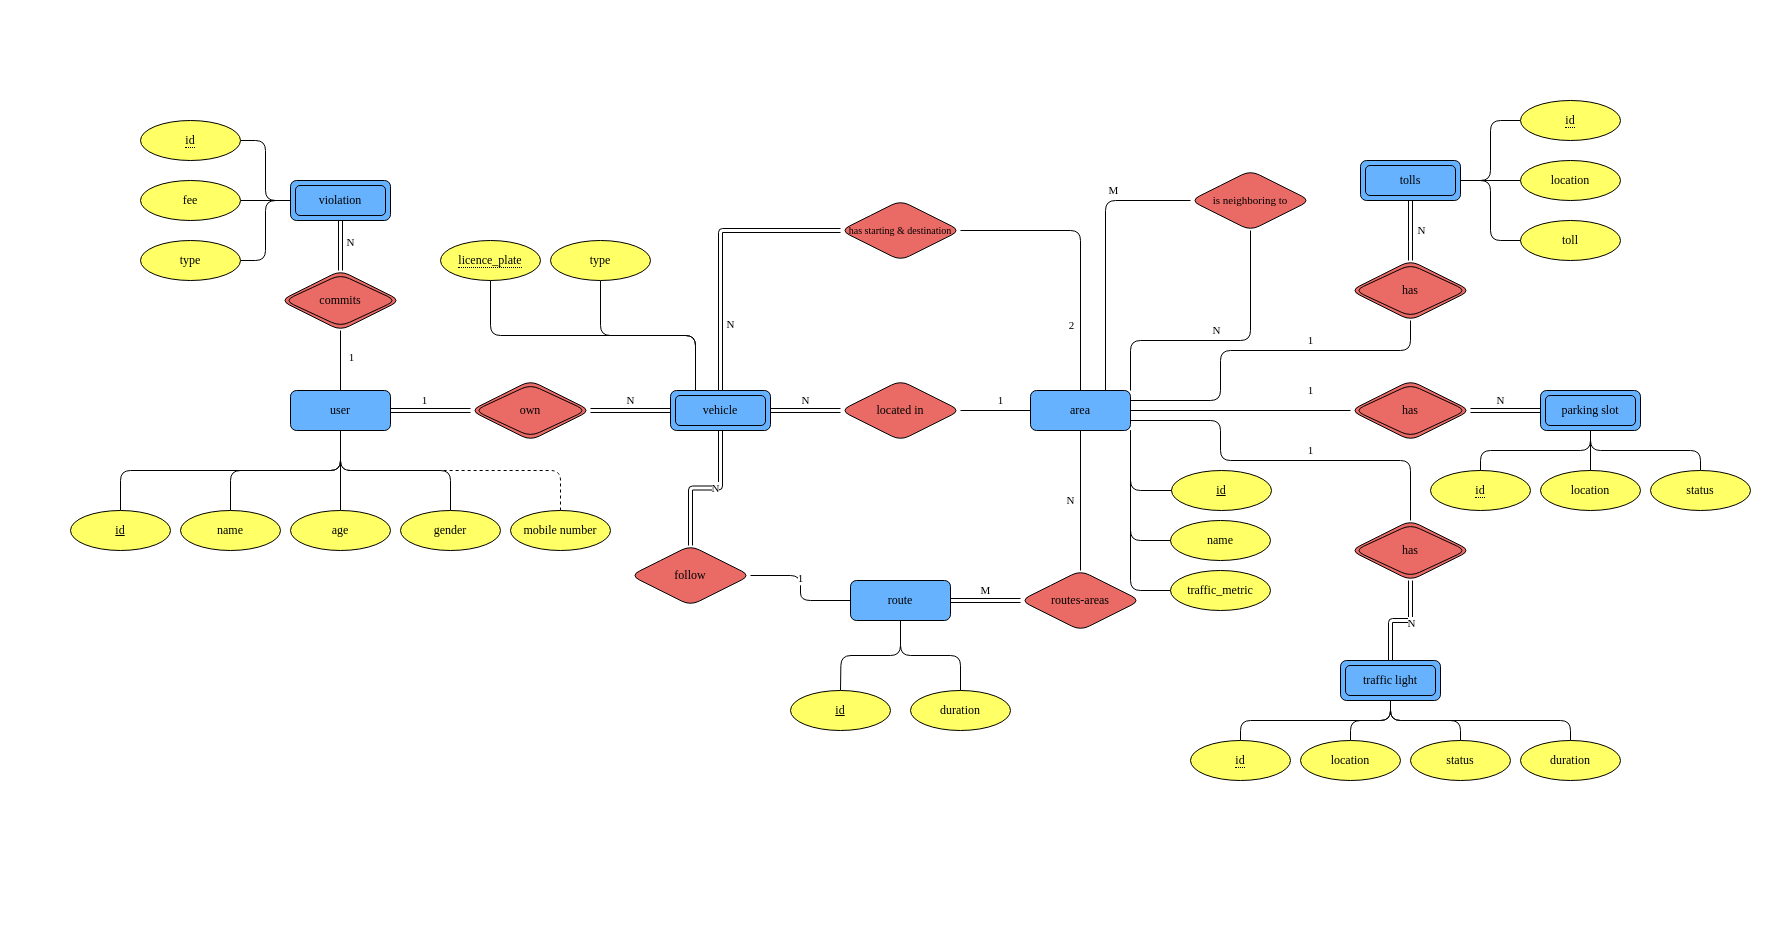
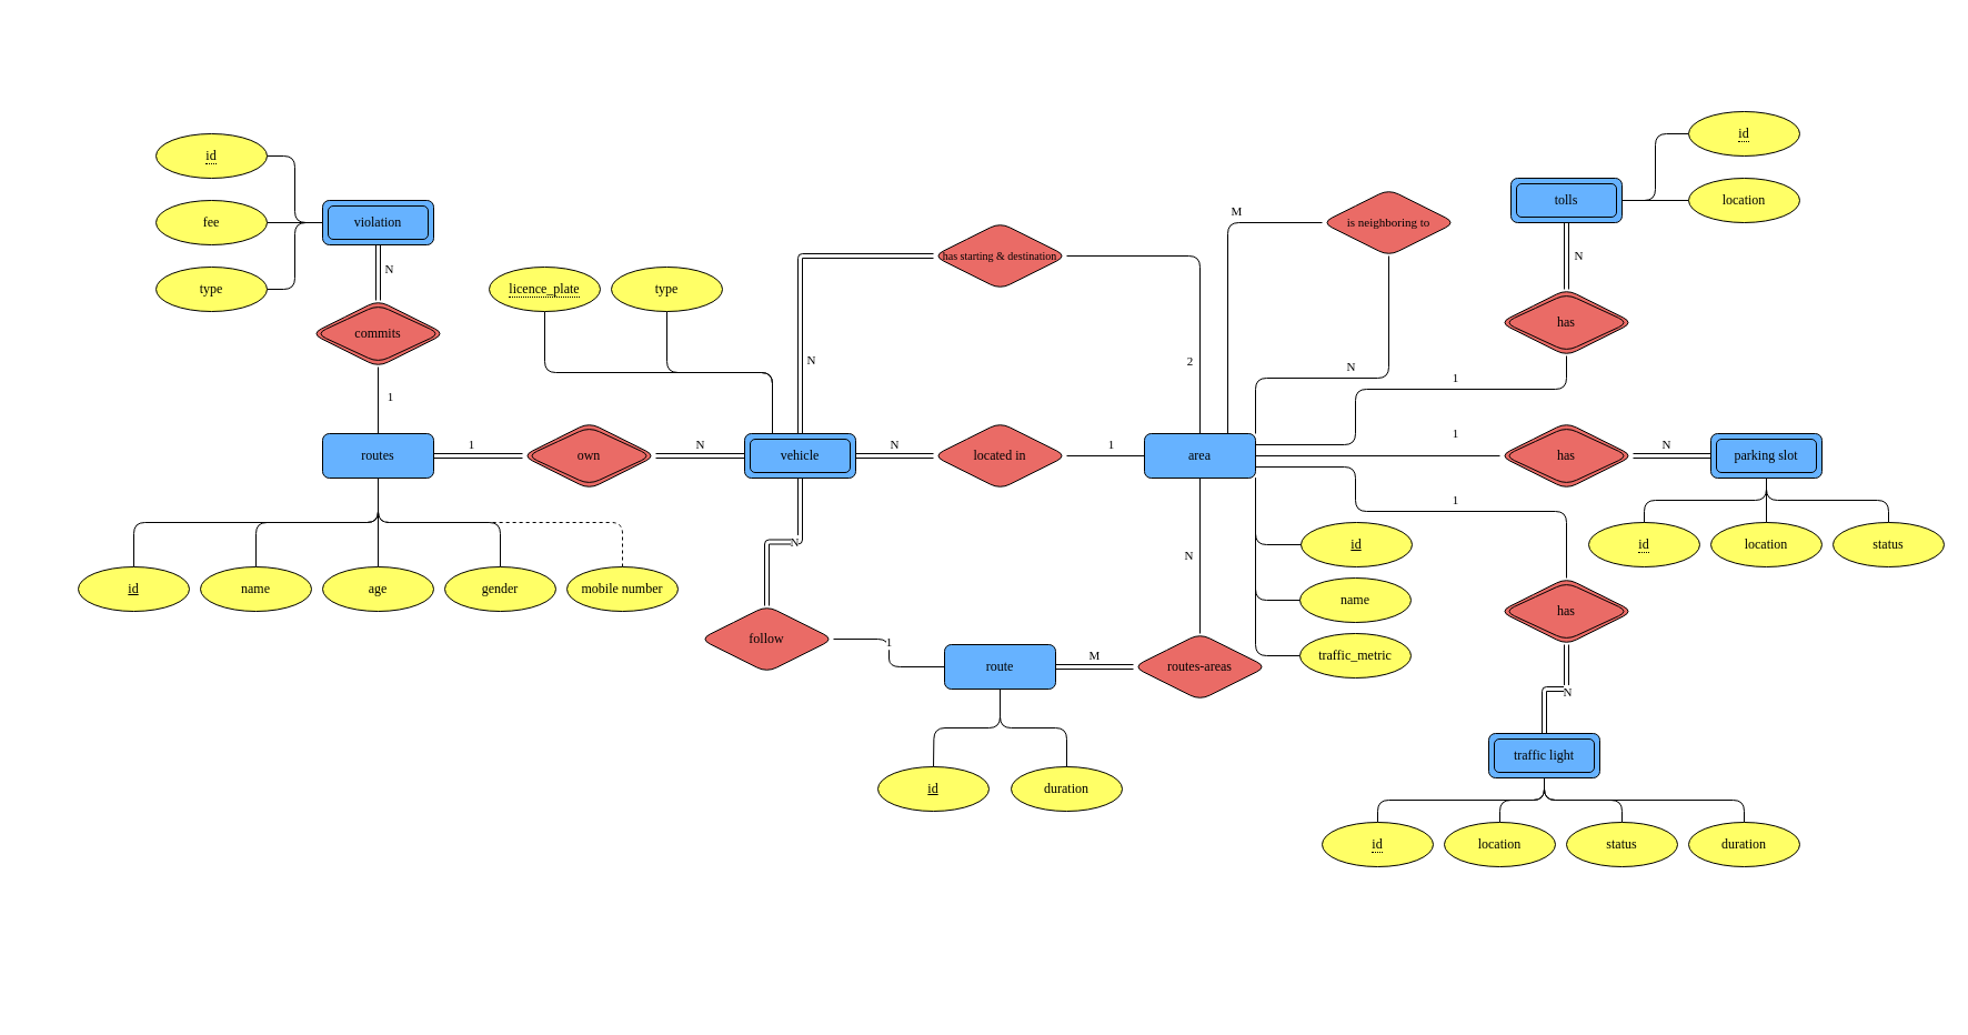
- <mxCell id="95" style="edgeStyle=orthogonalEdgeStyle;rounded=1;orthogonalLoop=1;jettySize=auto;html=1;exitX=0;exitY=0.5;exitDx=0;exitDy=0;entryX=1;entryY=0.5;entryDx=0;entryDy=0;endArrow=none;endFill=0;fontFamily=Verdana;" parent="2" source="68" target="86" edge="1"><mxGeometry relative="1" as="geometry" /></mxCell>
- <mxCell id="68" value="toll" style="ellipse;whiteSpace=wrap;html=1;align=center;rounded=1;fillColor=#FFFF66;fontFamily=Verdana;" parent="4" vertex="1"><mxGeometry x="1450" y="20" width="100" height="40" as="geometry" /></mxCell>
- <mxCell id="5" value="user" style="whiteSpace=wrap;html=1;align=center;rounded=1;fillColor=#66B2FF;fontFamily=Verdana;" parent="4" vertex="1"><mxGeometry x="220" y="190" width="100" height="40" as="geometry" /></mxCell>
+ <mxCell id="5" value="routes" style="whiteSpace=wrap;html=1;align=center;rounded=1;fillColor=#66B2FF;fontFamily=Verdana;" parent="4" vertex="1"><mxGeometry x="220" y="190" width="100" height="40" as="geometry" /></mxCell>
